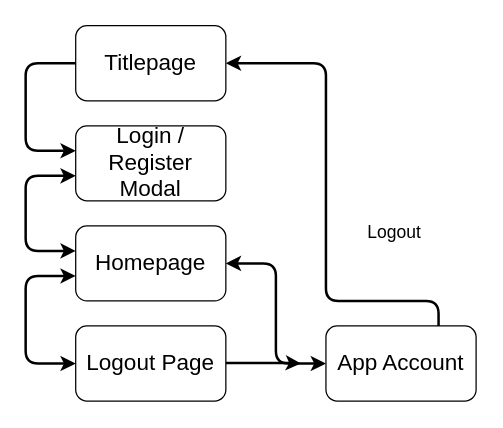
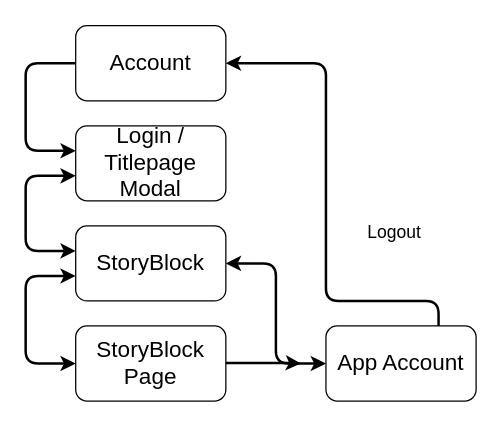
- <mxCell id="2" value="&lt;font style=&quot;font-size: 18px&quot;&gt;Titlepage&lt;/font&gt;" style="rounded=1;whiteSpace=wrap;html=1;" parent="1" vertex="1"><mxGeometry x="60" y="20" width="120" height="60" as="geometry" /></mxCell>
+ <mxCell id="2" value="&lt;font style=&quot;font-size: 18px&quot;&gt;Account&lt;/font&gt;" style="rounded=1;whiteSpace=wrap;html=1;" parent="1" vertex="1"><mxGeometry x="60" y="20" width="120" height="60" as="geometry" /></mxCell>
- <mxCell id="4" value="&lt;font style=&quot;font-size: 18px&quot;&gt;Login / Register Modal&lt;/font&gt;" style="rounded=1;whiteSpace=wrap;html=1;" parent="1" vertex="1"><mxGeometry x="60" y="100" width="120" height="60" as="geometry" /></mxCell>
+ <mxCell id="4" value="&lt;font style=&quot;font-size: 18px&quot;&gt;Login / Titlepage Modal&lt;/font&gt;" style="rounded=1;whiteSpace=wrap;html=1;" parent="1" vertex="1"><mxGeometry x="60" y="100" width="120" height="60" as="geometry" /></mxCell>
- <mxCell id="6" value="&lt;font style=&quot;font-size: 18px&quot;&gt;Homepage&lt;/font&gt;" style="rounded=1;whiteSpace=wrap;html=1;" parent="1" vertex="1"><mxGeometry x="60" y="180" width="120" height="60" as="geometry" /></mxCell>
+ <mxCell id="6" value="&lt;font style=&quot;font-size: 18px&quot;&gt;StoryBlock&lt;/font&gt;" style="rounded=1;whiteSpace=wrap;html=1;" parent="1" vertex="1"><mxGeometry x="60" y="180" width="120" height="60" as="geometry" /></mxCell>
- <mxCell id="5" value="&lt;font style=&quot;font-size: 18px&quot;&gt;Logout Page&lt;/font&gt;" style="rounded=1;whiteSpace=wrap;html=1;" parent="1" vertex="1"><mxGeometry x="60" y="260" width="120" height="60" as="geometry" /></mxCell>
+ <mxCell id="5" value="&lt;font style=&quot;font-size: 18px&quot;&gt;StoryBlock Page&lt;/font&gt;" style="rounded=1;whiteSpace=wrap;html=1;" parent="1" vertex="1"><mxGeometry x="60" y="260" width="120" height="60" as="geometry" /></mxCell>
